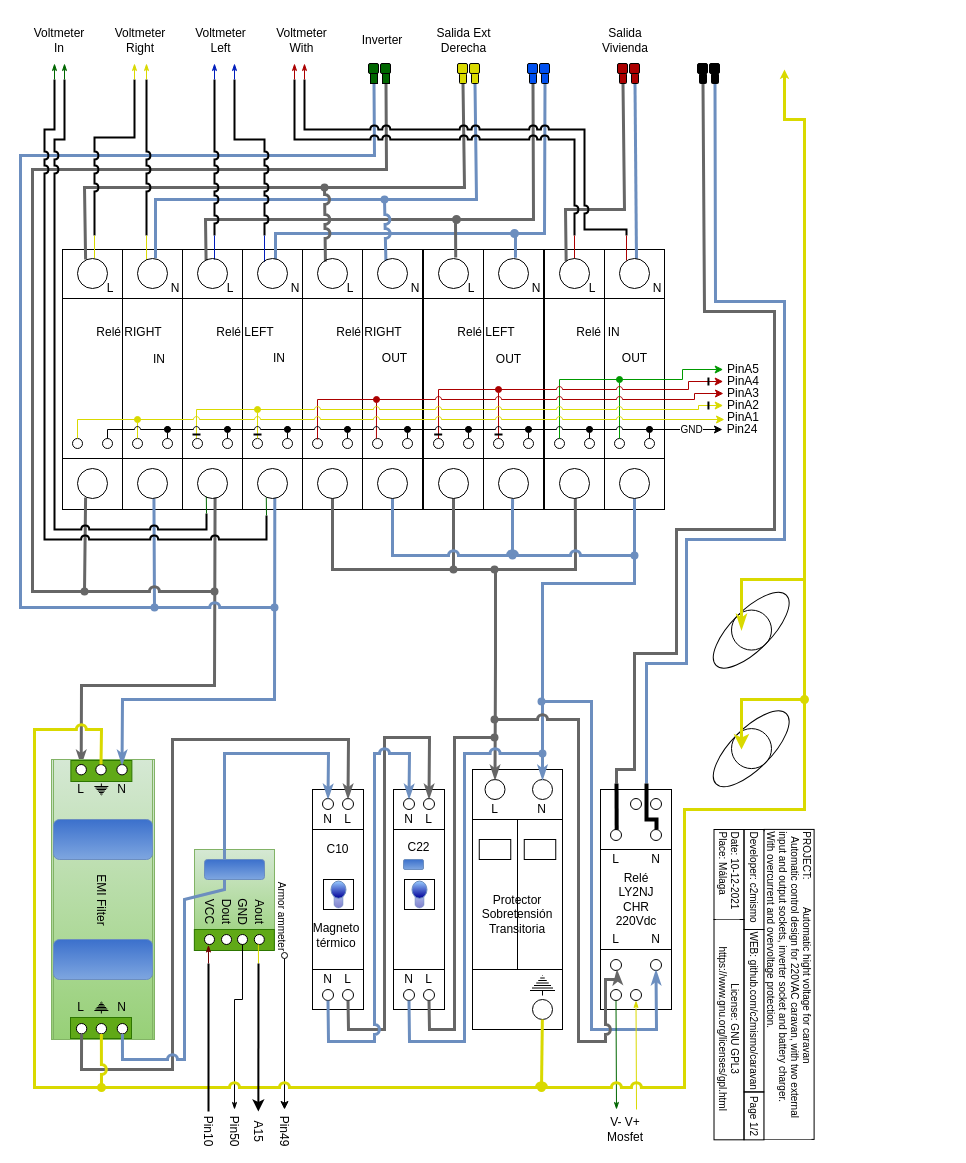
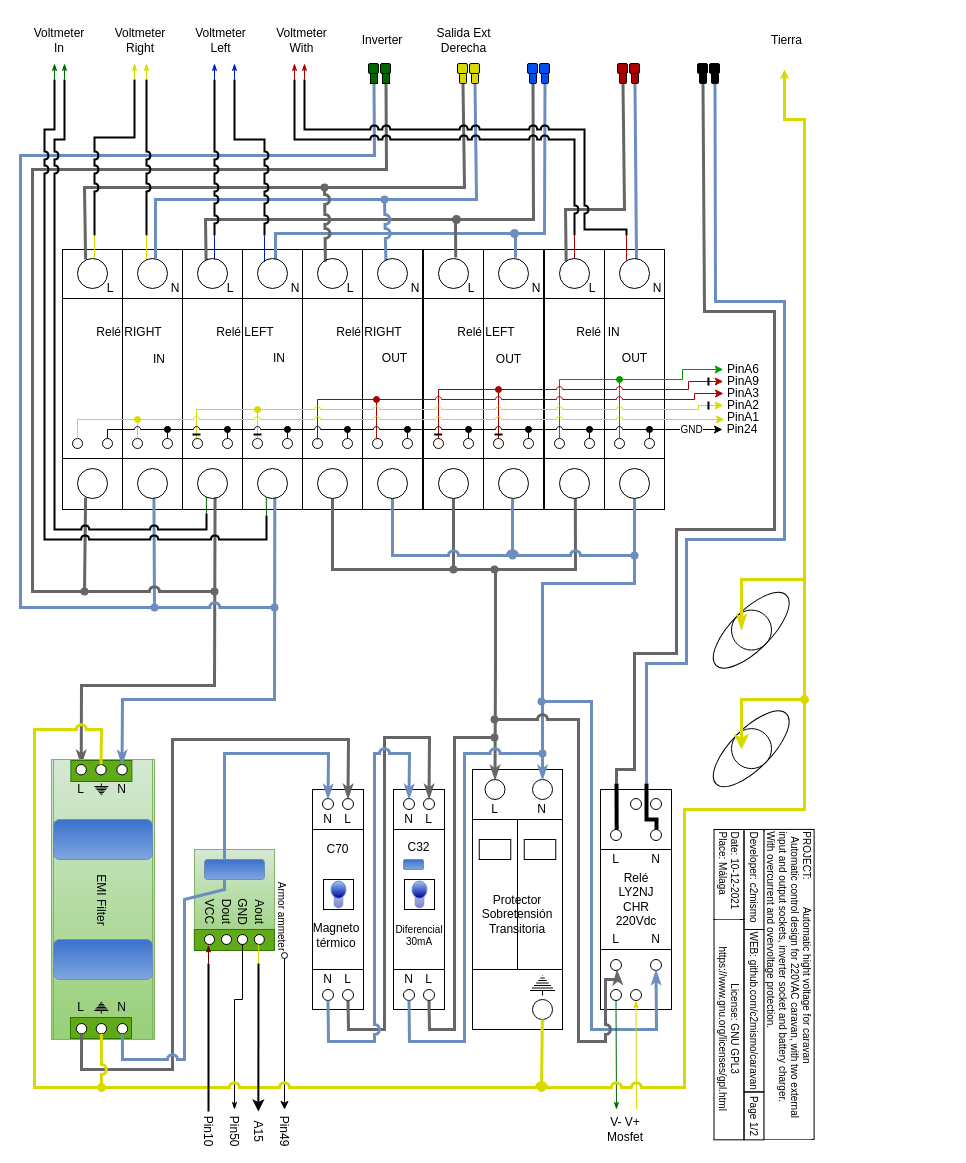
- <mxCell id="60" value="Salida Vivienda" style="text;html=1;strokeColor=none;fillColor=none;align=center;verticalAlign=middle;whiteSpace=wrap;rounded=0;fontColor=#000000;" parent="1" vertex="1"><mxGeometry x="595" y="25" width="60" height="30" as="geometry" /></mxCell>
+ <mxCell id="105" value="Tierra" style="text;html=1;strokeColor=none;fillColor=none;align=center;verticalAlign=middle;whiteSpace=wrap;rounded=0;fontColor=#000000;" parent="1" vertex="1"><mxGeometry x="768" y="30" width="37" height="20" as="geometry" /></mxCell>
- <mxCell id="112" value="PinA5" style="text;html=1;strokeColor=none;fillColor=none;align=center;verticalAlign=middle;whiteSpace=wrap;rounded=0;fontColor=#000000;" parent="1" vertex="1"><mxGeometry x="722.7" y="359" width="40" height="20" as="geometry" /></mxCell>
+ <mxCell id="112" value="PinA6" style="text;html=1;strokeColor=none;fillColor=none;align=center;verticalAlign=middle;whiteSpace=wrap;rounded=0;fontColor=#000000;" parent="1" vertex="1"><mxGeometry x="722.7" y="359" width="40" height="20" as="geometry" /></mxCell>
- <mxCell id="111" value="PinA4" style="text;html=1;strokeColor=none;fillColor=none;align=center;verticalAlign=middle;whiteSpace=wrap;rounded=0;fontColor=#000000;" parent="1" vertex="1"><mxGeometry x="722.7" y="371" width="40" height="20" as="geometry" /></mxCell>
+ <mxCell id="111" value="PinA9" style="text;html=1;strokeColor=none;fillColor=none;align=center;verticalAlign=middle;whiteSpace=wrap;rounded=0;fontColor=#000000;" parent="1" vertex="1"><mxGeometry x="722.7" y="371" width="40" height="20" as="geometry" /></mxCell>
- <mxCell id="127" value="C22" style="text;html=1;strokeColor=none;fillColor=none;align=center;verticalAlign=middle;whiteSpace=wrap;rounded=0;fontColor=#000000;" parent="1" vertex="1"><mxGeometry x="410.84" y="837" width="15.33" height="20" as="geometry" /></mxCell>
+ <mxCell id="127" value="C32" style="text;html=1;strokeColor=none;fillColor=none;align=center;verticalAlign=middle;whiteSpace=wrap;rounded=0;fontColor=#000000;" parent="1" vertex="1"><mxGeometry x="410.84" y="837" width="15.33" height="20" as="geometry" /></mxCell>
- <mxCell id="126" value="C10" style="text;html=1;strokeColor=none;fillColor=none;align=center;verticalAlign=middle;whiteSpace=wrap;rounded=0;fontColor=#000000;" parent="1" vertex="1"><mxGeometry x="330" y="839" width="15.33" height="20" as="geometry" /></mxCell>
+ <mxCell id="126" value="C70" style="text;html=1;strokeColor=none;fillColor=none;align=center;verticalAlign=middle;whiteSpace=wrap;rounded=0;fontColor=#000000;" parent="1" vertex="1"><mxGeometry x="330" y="839" width="15.33" height="20" as="geometry" /></mxCell>
+ <mxCell id="125" value="Diferencial&lt;br&gt;30mA" style="text;html=1;strokeColor=none;fillColor=none;align=center;verticalAlign=middle;whiteSpace=wrap;rounded=0;fontSize=10;fontStyle=0;fontColor=#000000;" parent="1" vertex="1"><mxGeometry x="398.5" y="925" width="40" height="20" as="geometry" /></mxCell>
